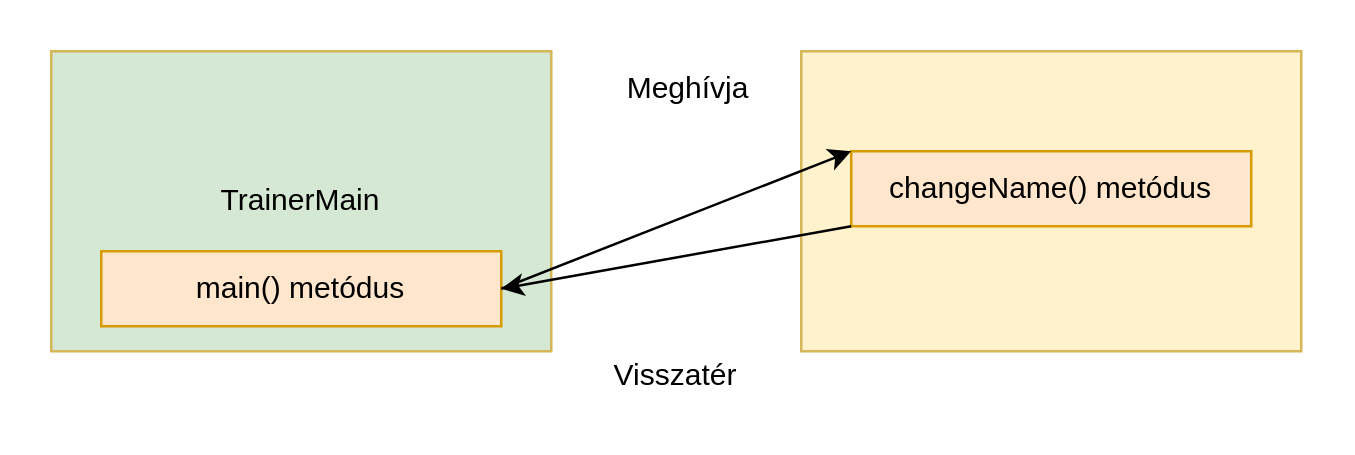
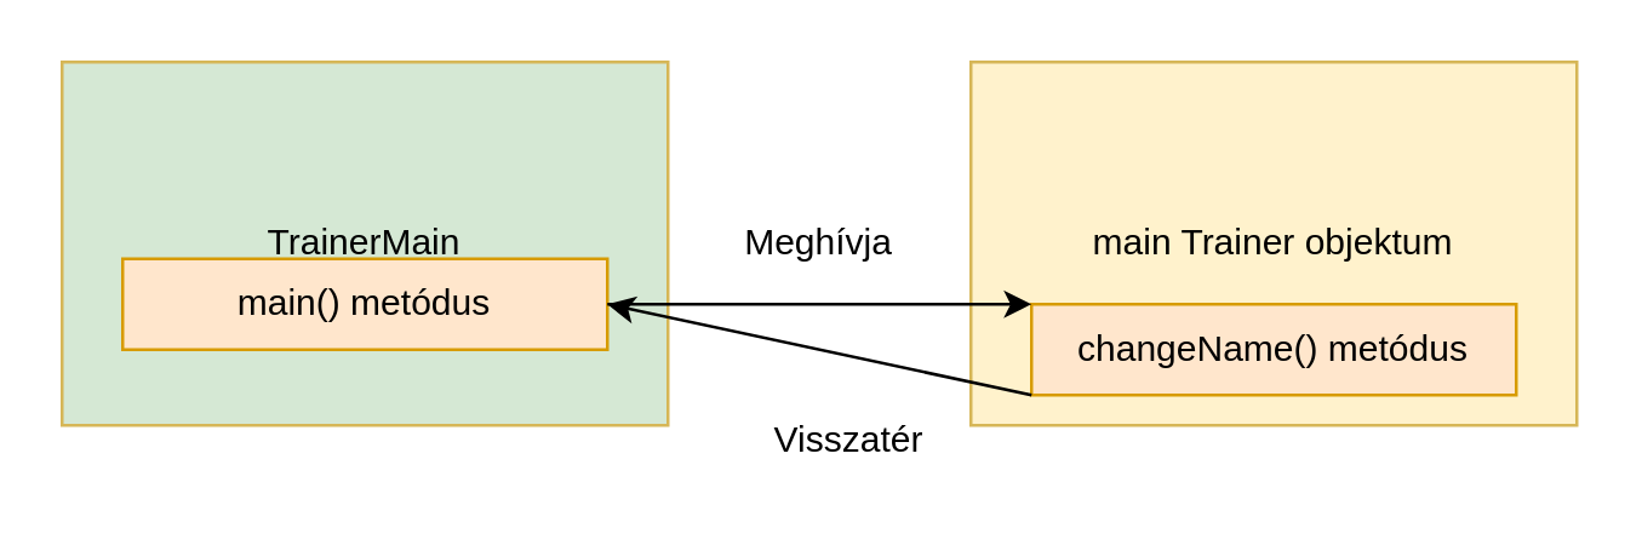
- <mxCell id="8" value="Meghívja" style="text;html=1;strokeColor=none;fillColor=none;align=center;verticalAlign=middle;whiteSpace=wrap;rounded=0;" vertex="1" parent="1"><mxGeometry x="255" y="25" width="40" height="20" as="geometry" /></mxCell>
+ <mxCell id="8" value="Meghívja" style="text;html=1;strokeColor=none;fillColor=none;align=center;verticalAlign=middle;whiteSpace=wrap;rounded=0;" vertex="1" parent="1"><mxGeometry x="250" y="70" width="40" height="20" as="geometry" /></mxCell>
- <mxCell id="5" value="changeName() metódus" style="rounded=0;whiteSpace=wrap;html=1;fillColor=#ffe6cc;strokeColor=#d79b00;" vertex="1" parent="1"><mxGeometry x="340" y="60" width="160" height="30" as="geometry" /></mxCell>
+ <mxCell id="5" value="changeName() metódus" style="rounded=0;whiteSpace=wrap;html=1;fillColor=#ffe6cc;strokeColor=#d79b00;" vertex="1" parent="1"><mxGeometry x="340" y="100" width="160" height="30" as="geometry" /></mxCell>
- <mxCell id="4" value="main() metódus" style="rounded=0;whiteSpace=wrap;html=1;fillColor=#ffe6cc;strokeColor=#d79b00;" vertex="1" parent="1"><mxGeometry x="40" y="100" width="160" height="30" as="geometry" /></mxCell>
+ <mxCell id="4" value="main() metódus" style="rounded=0;whiteSpace=wrap;html=1;fillColor=#ffe6cc;strokeColor=#d79b00;" vertex="1" parent="1"><mxGeometry x="40" y="85" width="160" height="30" as="geometry" /></mxCell>
- <mxCell id="9" value="Visszatér" style="text;html=1;strokeColor=none;fillColor=none;align=center;verticalAlign=middle;whiteSpace=wrap;rounded=0;" vertex="1" parent="1"><mxGeometry x="250" y="140" width="40" height="20" as="geometry" /></mxCell>
+ <mxCell id="9" value="Visszatér" style="text;html=1;strokeColor=none;fillColor=none;align=center;verticalAlign=middle;whiteSpace=wrap;rounded=0;" vertex="1" parent="1"><mxGeometry x="260" y="135" width="40" height="20" as="geometry" /></mxCell>
